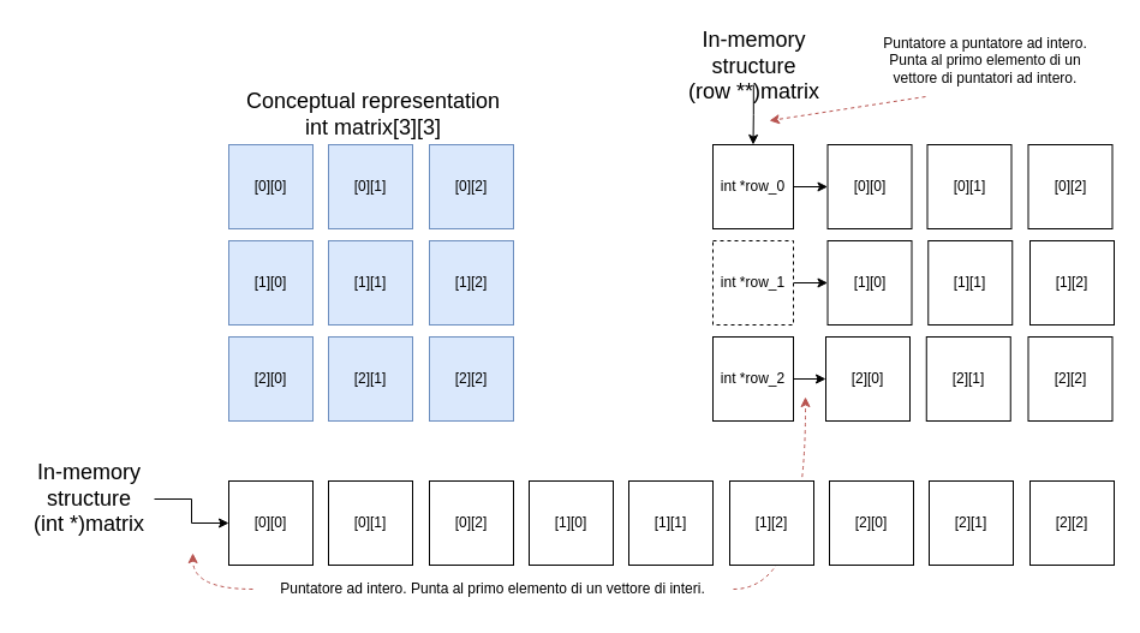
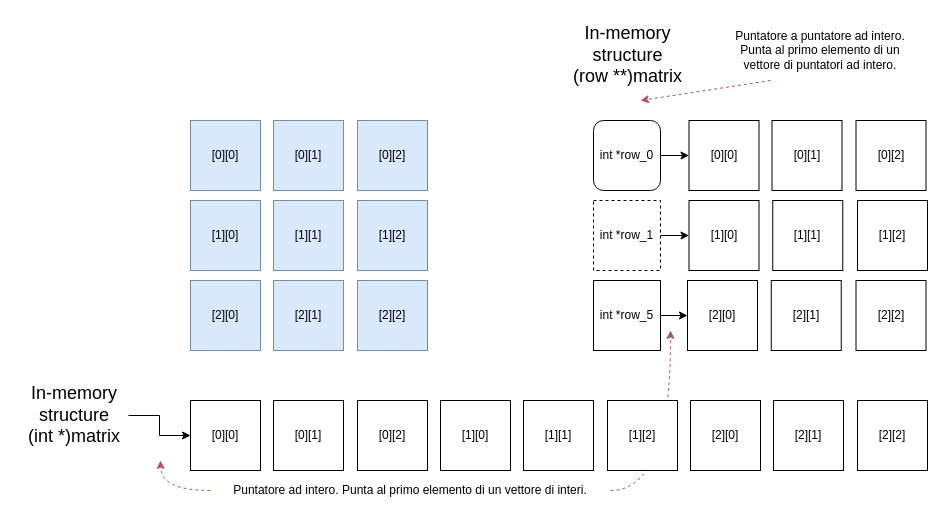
- <mxCell id="34" style="edgeStyle=orthogonalEdgeStyle;rounded=0;orthogonalLoop=1;jettySize=auto;html=1;" edge="1" parent="1" source="35" target="24"><mxGeometry relative="1" as="geometry" /></mxCell>
- <mxCell id="40" value="&lt;font style=&quot;font-size: 18px&quot;&gt;Conceptual representation&lt;br&gt;int matrix[3][3]&lt;br&gt;&lt;/font&gt;" style="text;html=1;align=center;verticalAlign=middle;whiteSpace=wrap;rounded=0;" parent="1" vertex="1"><mxGeometry x="190" y="80" width="241" height="30" as="geometry" /></mxCell>
- <mxCell id="24" value="int *row_0" style="rounded=0;whiteSpace=wrap;html=1;" parent="1" vertex="1"><mxGeometry x="593" y="120" width="67" height="70" as="geometry" /></mxCell>
+ <mxCell id="24" value="int *row_0" style="whiteSpace=wrap;html=1;rounded=1;" parent="1" vertex="1"><mxGeometry x="593" y="120" width="67" height="70" as="geometry" /></mxCell>
- <mxCell id="28" value="int *row_2" style="rounded=0;whiteSpace=wrap;html=1;" parent="1" vertex="1"><mxGeometry x="593" y="280" width="67" height="70" as="geometry" /></mxCell>
+ <mxCell id="28" value="int *row_5" style="rounded=0;whiteSpace=wrap;html=1;" parent="1" vertex="1"><mxGeometry x="593" y="280" width="67" height="70" as="geometry" /></mxCell>
